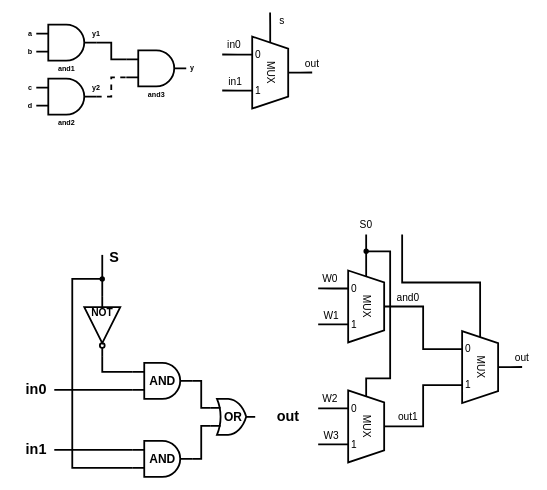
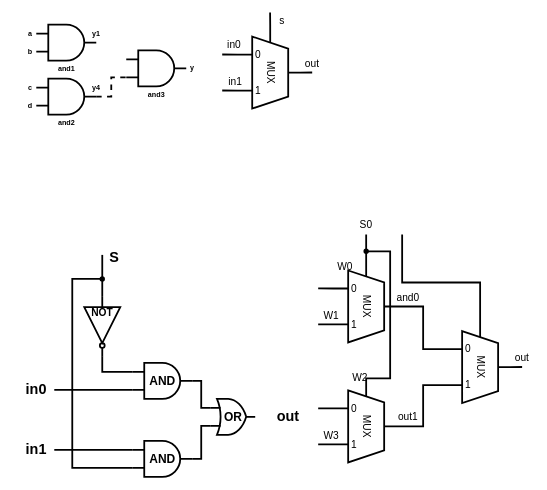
- <mxCell id="63" style="edgeStyle=orthogonalEdgeStyle;html=1;exitX=1;exitY=0.5;exitDx=0;exitDy=0;exitPerimeter=0;entryX=0;entryY=0.25;entryDx=0;entryDy=0;entryPerimeter=0;strokeColor=#000000;rounded=0;strokeWidth=3;endArrow=none;endFill=0;movable=1;resizable=1;rotatable=1;deletable=1;editable=1;connectable=1;" parent="59" source="60" target="62" edge="1"><mxGeometry relative="1" as="geometry" /></mxCell>
- <mxCell id="70" value="y2" style="text;strokeColor=none;align=center;fillColor=none;html=1;verticalAlign=middle;whiteSpace=wrap;rounded=0;strokeWidth=3;fontColor=#000000;fontStyle=1;movable=1;resizable=1;rotatable=1;deletable=1;editable=1;connectable=1;" parent="59" vertex="1"><mxGeometry x="110" y="90" width="60" height="30" as="geometry" /></mxCell>
+ <mxCell id="70" value="y4" style="text;strokeColor=none;align=center;fillColor=none;html=1;verticalAlign=middle;whiteSpace=wrap;rounded=0;strokeWidth=3;fontColor=#000000;fontStyle=1;movable=1;resizable=1;rotatable=1;deletable=1;editable=1;connectable=1;" parent="59" vertex="1"><mxGeometry x="110" y="90" width="60" height="30" as="geometry" /></mxCell>
- <mxCell id="9" value="W0" style="text;strokeColor=none;align=center;fillColor=none;html=1;verticalAlign=middle;whiteSpace=wrap;rounded=0;labelBackgroundColor=none;strokeWidth=3;fontSize=17;fontColor=#000000;" parent="2" vertex="1"><mxGeometry y="90" width="40" height="30" as="geometry" /></mxCell>
+ <mxCell id="9" value="W0" style="text;strokeColor=none;align=center;fillColor=none;html=1;verticalAlign=middle;whiteSpace=wrap;rounded=0;labelBackgroundColor=none;strokeWidth=3;fontSize=17;fontColor=#000000;" parent="2" vertex="1"><mxGeometry x="25" y="70" width="40" height="30" as="geometry" /></mxCell>
- <mxCell id="19" value="W2" style="text;strokeColor=none;align=center;fillColor=none;html=1;verticalAlign=middle;whiteSpace=wrap;rounded=0;labelBackgroundColor=none;strokeWidth=3;fontSize=17;fontColor=#000000;" parent="2" vertex="1"><mxGeometry y="290" width="40" height="30" as="geometry" /></mxCell>
+ <mxCell id="19" value="W2" style="text;strokeColor=none;align=center;fillColor=none;html=1;verticalAlign=middle;whiteSpace=wrap;rounded=0;labelBackgroundColor=none;strokeWidth=3;fontSize=17;fontColor=#000000;" parent="2" vertex="1"><mxGeometry x="50" y="255" width="40" height="30" as="geometry" /></mxCell>
